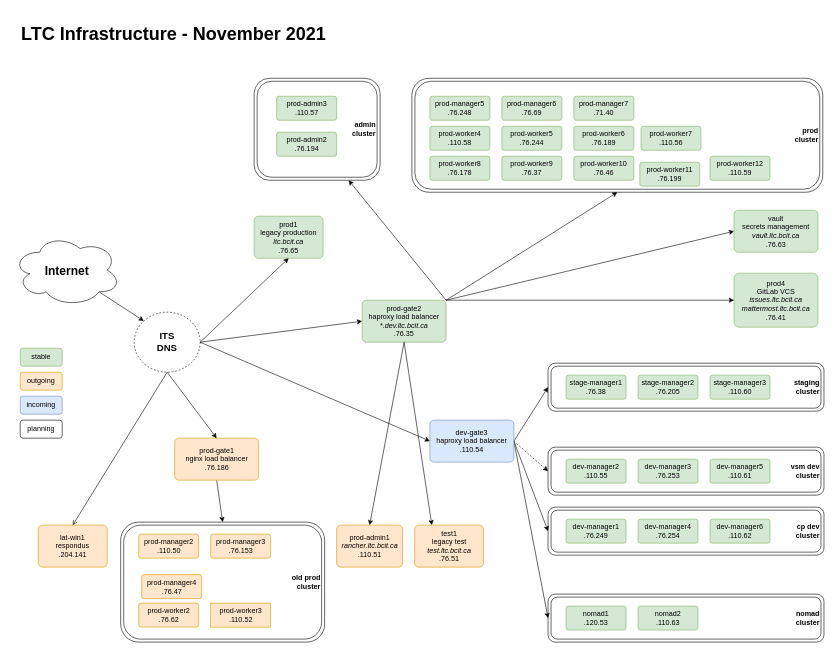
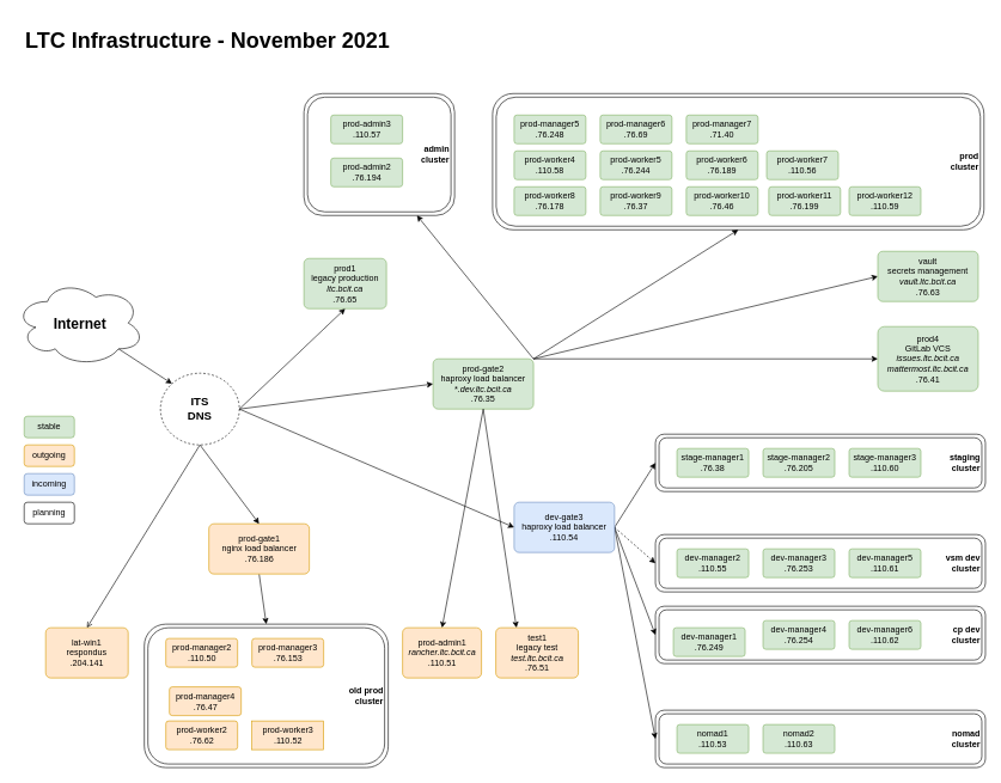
- <mxCell id="23" value="prod-worker11&lt;br&gt;.76.199" style="rounded=1;arcSize=10;whiteSpace=wrap;html=1;align=center;fillColor=#d5e8d4;strokeColor=#82b366;" parent="1" vertex="1"><mxGeometry x="1066" y="270" width="100" height="40" as="geometry" /></mxCell>
+ <mxCell id="23" value="prod-worker11&lt;br&gt;.76.199" style="rounded=1;arcSize=10;whiteSpace=wrap;html=1;align=center;fillColor=#d5e8d4;strokeColor=#82b366;" parent="1" vertex="1"><mxGeometry x="1071" y="260" width="100" height="40" as="geometry" /></mxCell>
- <mxCell id="28" value="dev-manager1&lt;br&gt;.76.249" style="rounded=1;arcSize=10;whiteSpace=wrap;html=1;align=center;fillColor=#d5e8d4;strokeColor=#82b366;" parent="1" vertex="1"><mxGeometry x="943" y="865" width="100" height="40" as="geometry" /></mxCell>
+ <mxCell id="28" value="dev-manager1&lt;br&gt;.76.249" style="rounded=1;arcSize=10;whiteSpace=wrap;html=1;align=center;fillColor=#d5e8d4;strokeColor=#82b366;" parent="1" vertex="1"><mxGeometry x="938" y="875" width="100" height="40" as="geometry" /></mxCell>
- <mxCell id="38" value="nomad1&lt;br&gt;.120.53" style="rounded=1;arcSize=10;whiteSpace=wrap;html=1;align=center;fillColor=#d5e8d4;strokeColor=#82b366;" parent="1" vertex="1"><mxGeometry x="943" y="1010" width="100" height="40" as="geometry" /></mxCell>
+ <mxCell id="38" value="nomad1&lt;br&gt;.110.53" style="rounded=1;arcSize=10;whiteSpace=wrap;html=1;align=center;fillColor=#d5e8d4;strokeColor=#82b366;" parent="1" vertex="1"><mxGeometry x="943" y="1010" width="100" height="40" as="geometry" /></mxCell>
